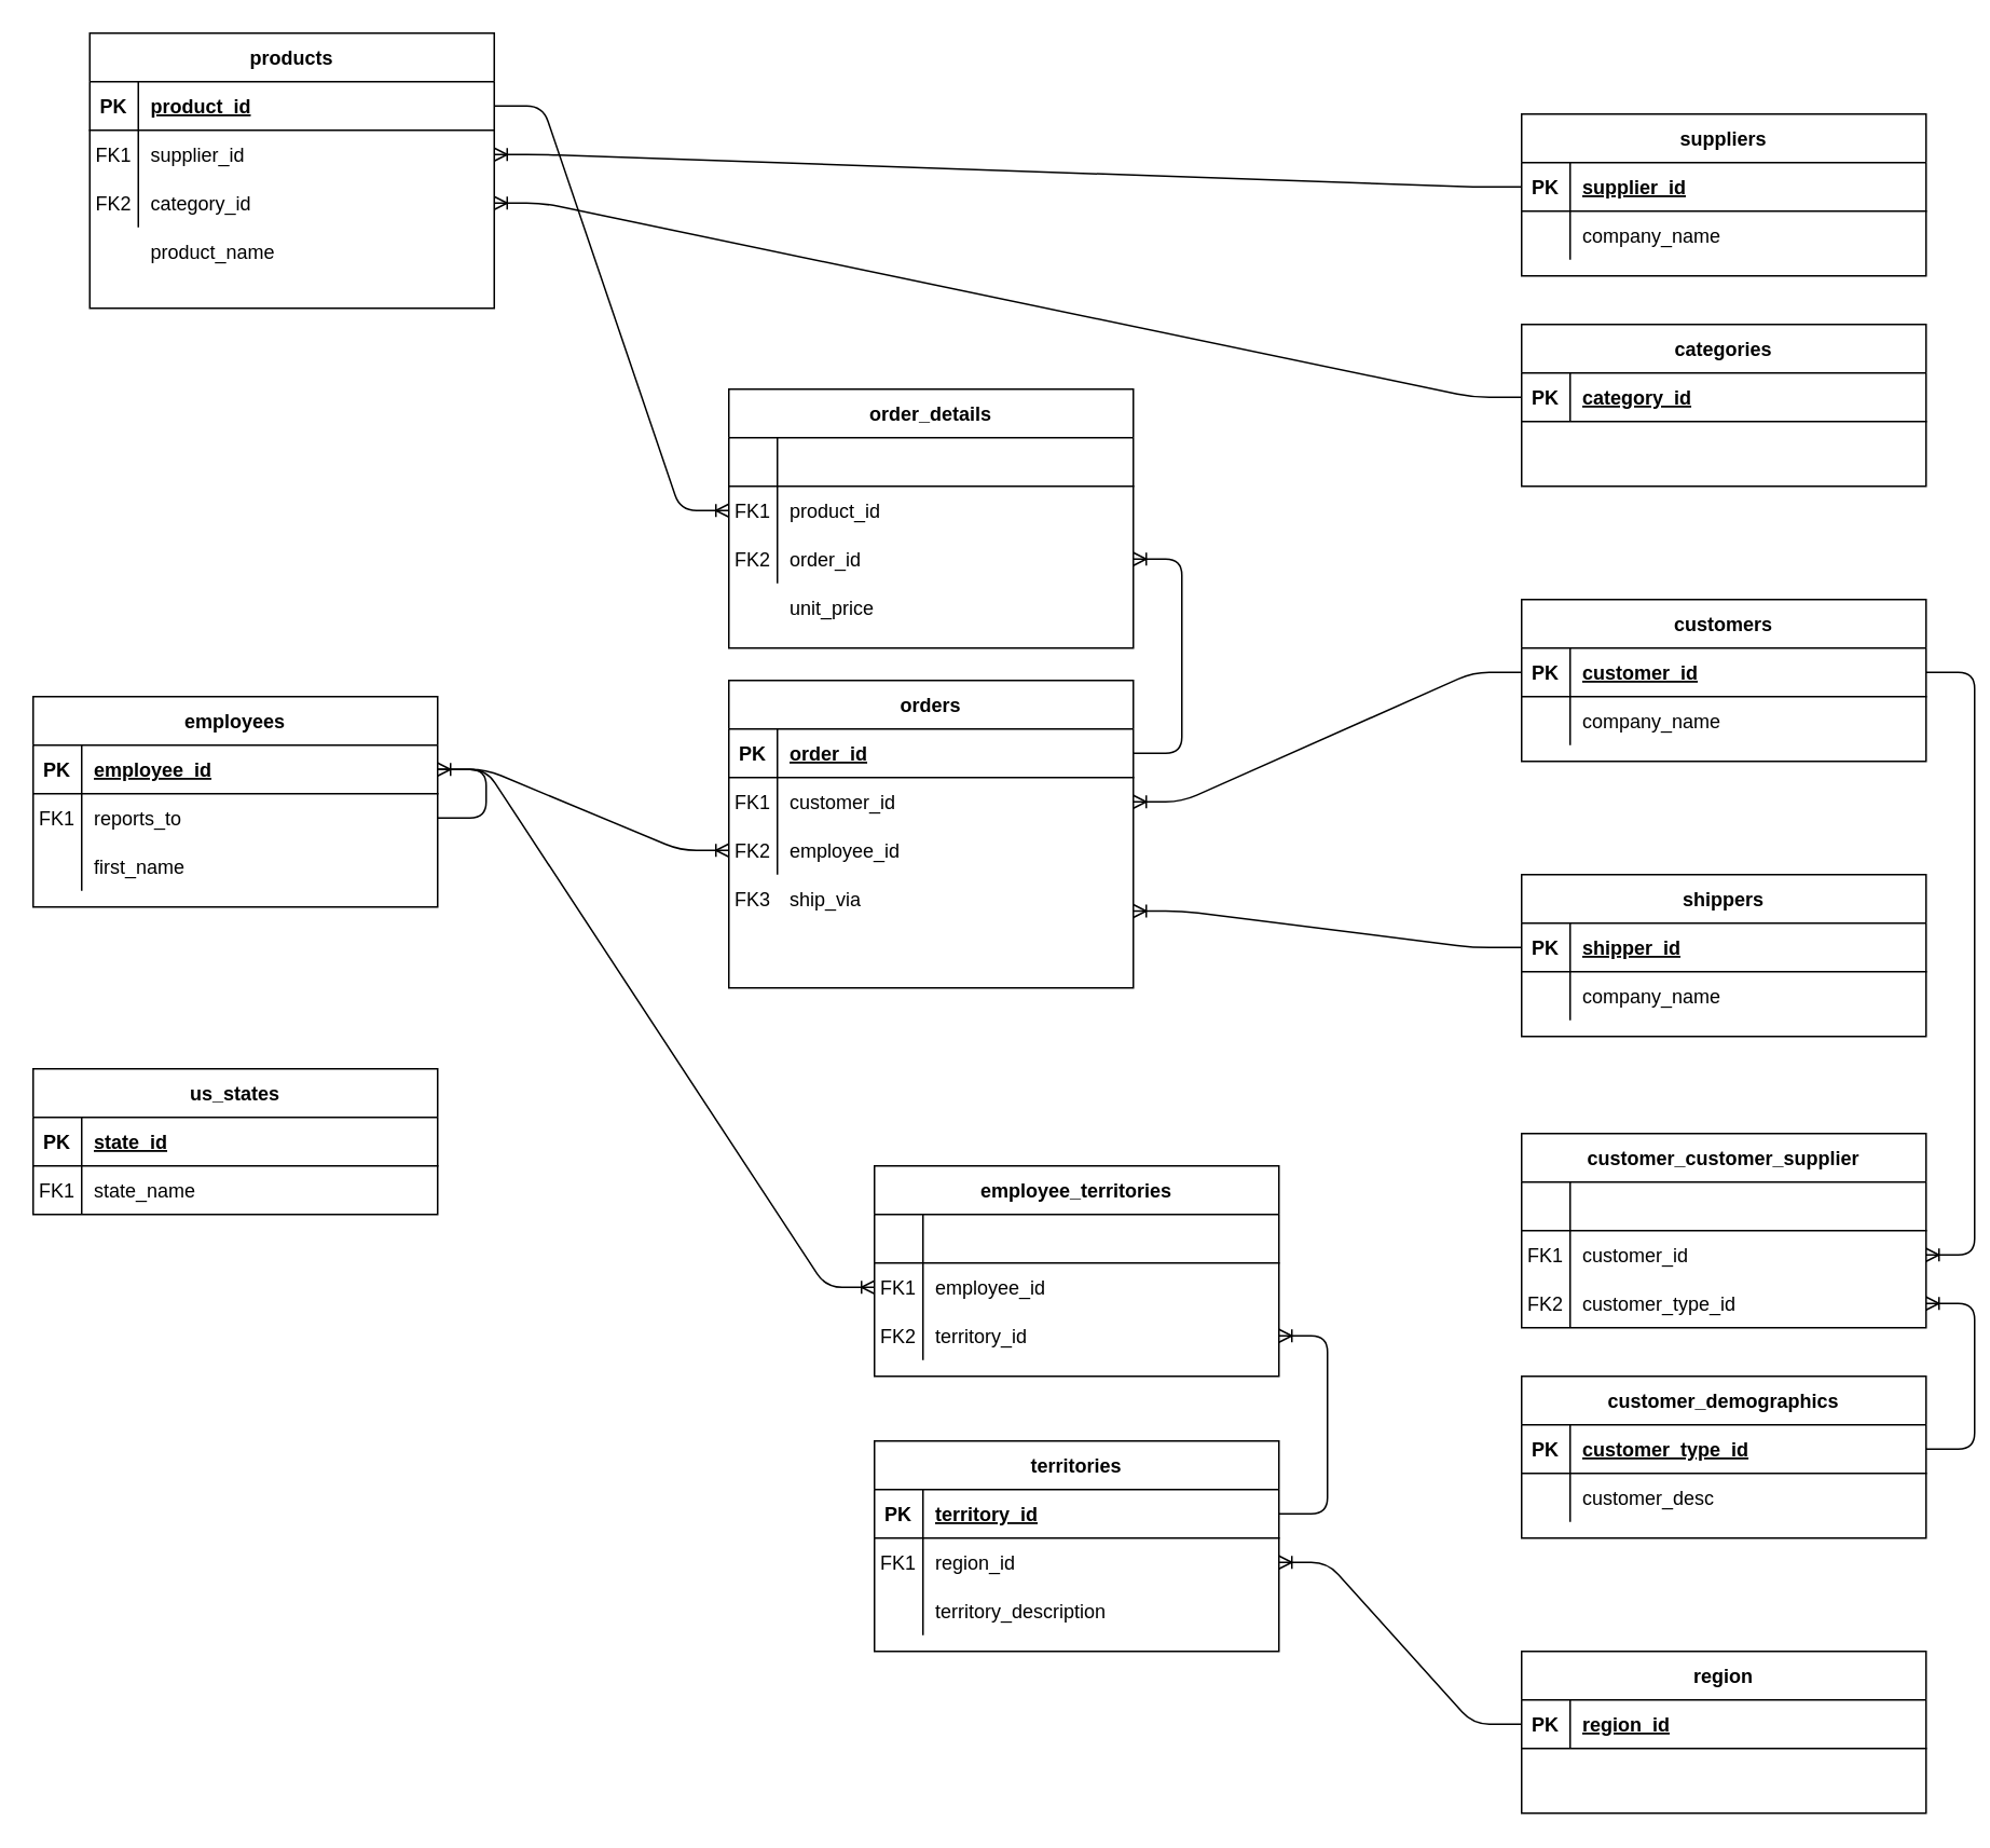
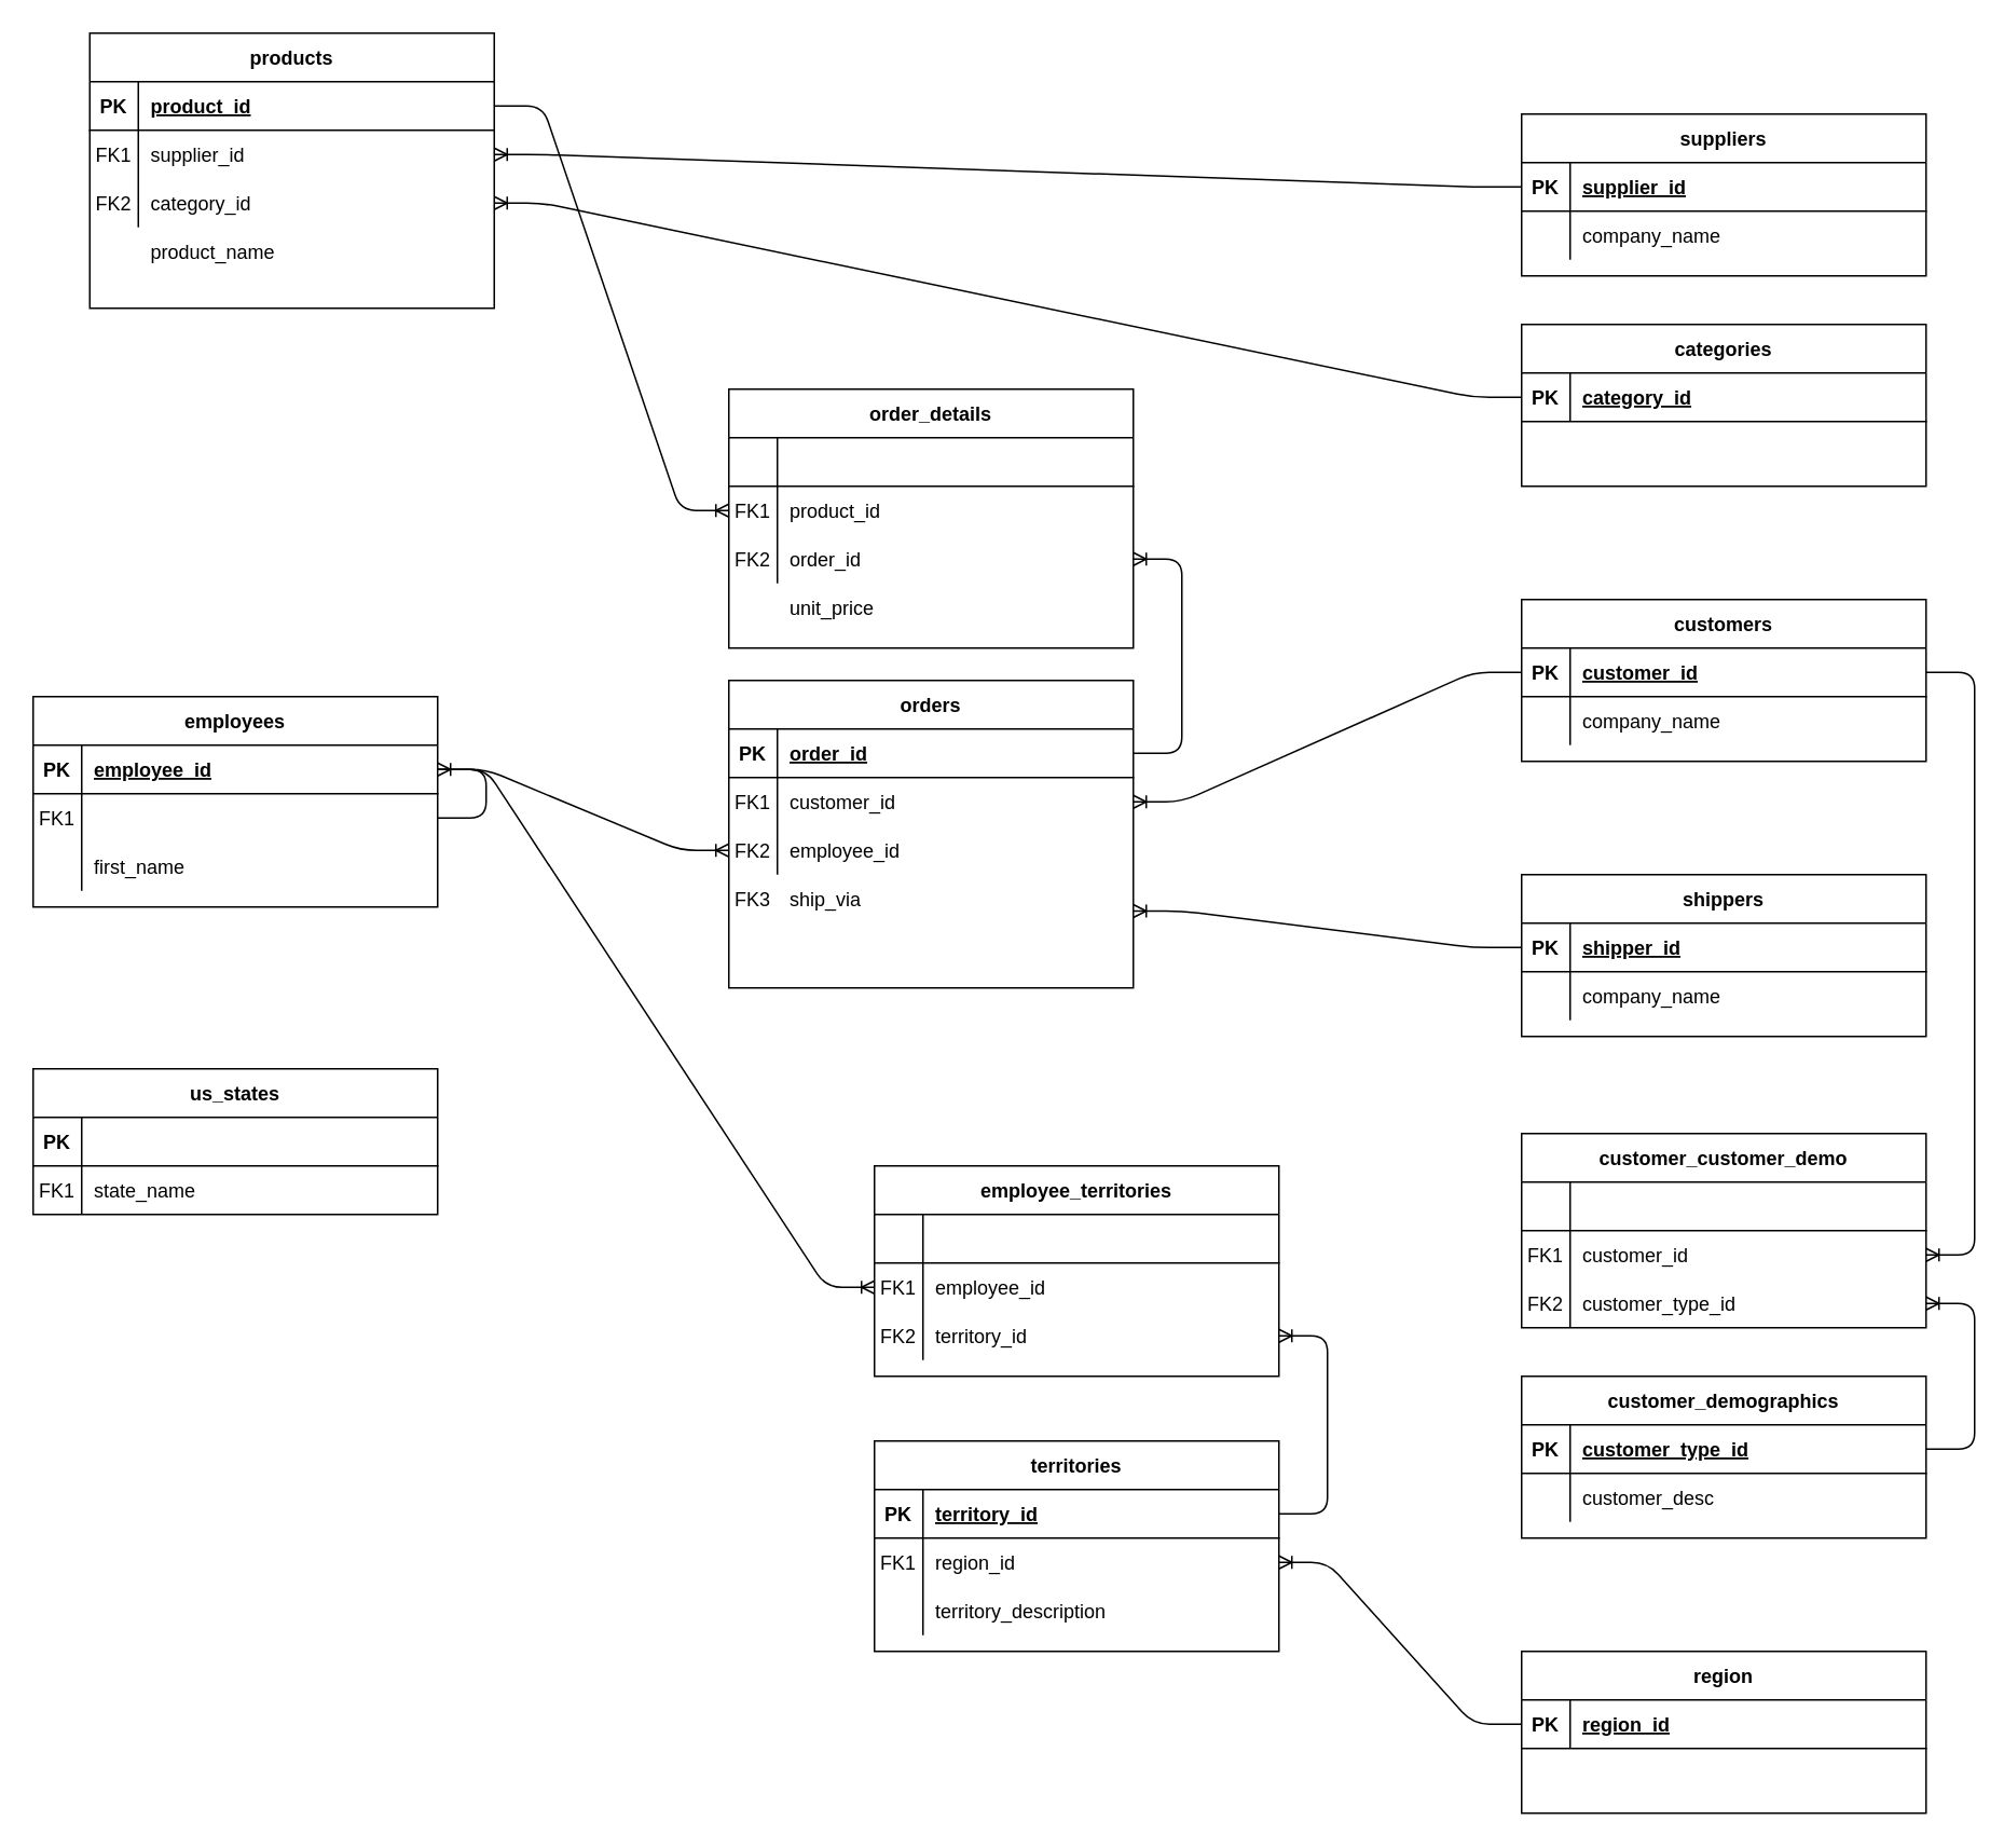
- <mxCell id="25" value="reports_to" style="shape=partialRectangle;overflow=hidden;connectable=0;fillColor=none;top=0;left=0;bottom=0;right=0;align=left;spacingLeft=6;" parent="23" vertex="1"><mxGeometry x="30" width="220" height="30" as="geometry" /></mxCell>
- <mxCell id="143" value="state_id" style="shape=partialRectangle;overflow=hidden;connectable=0;fillColor=none;top=0;left=0;bottom=0;right=0;align=left;spacingLeft=6;fontStyle=5;" vertex="1" parent="141"><mxGeometry x="30" width="220" height="30" as="geometry" /></mxCell>
- <mxCell id="117" value="customer_customer_supplier" style="shape=table;startSize=30;container=1;collapsible=1;childLayout=tableLayout;fixedRows=1;rowLines=0;fontStyle=1;align=center;resizeLast=1;" vertex="1" parent="116"><mxGeometry width="250" height="120.0" as="geometry" /></mxCell>
+ <mxCell id="117" value="customer_customer_demo" style="shape=table;startSize=30;container=1;collapsible=1;childLayout=tableLayout;fixedRows=1;rowLines=0;fontStyle=1;align=center;resizeLast=1;" vertex="1" parent="116"><mxGeometry width="250" height="120.0" as="geometry" /></mxCell>
